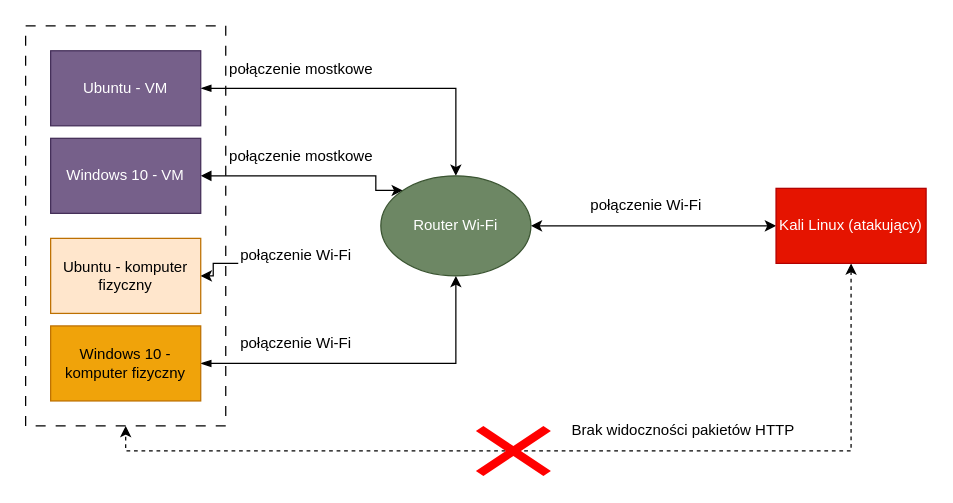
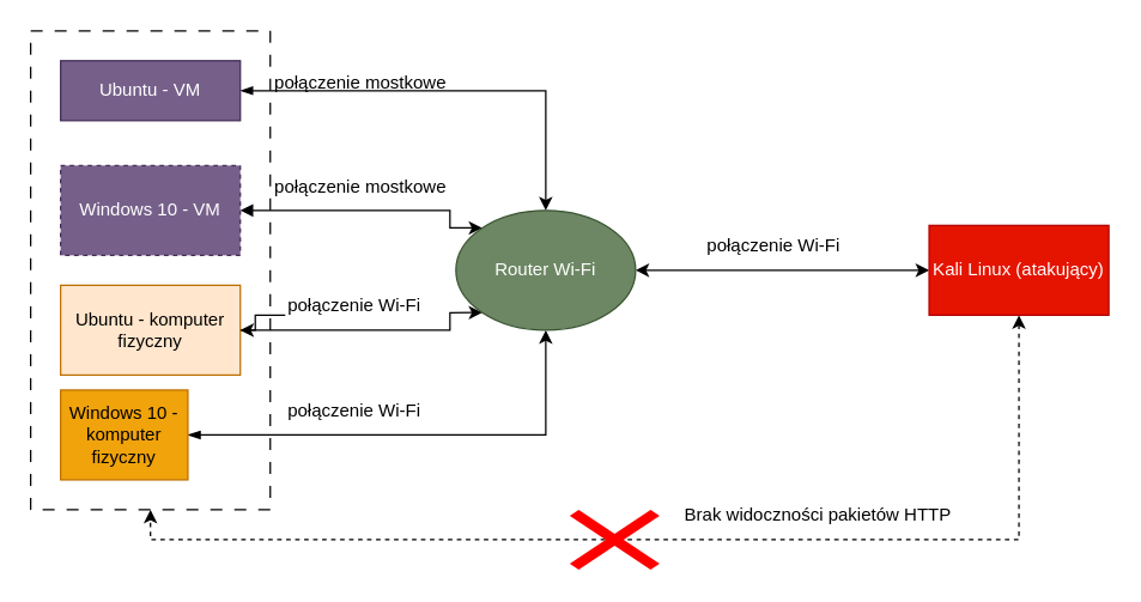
- <mxCell id="10" value="Ubuntu - VM" style="rounded=0;whiteSpace=wrap;html=1;fillColor=#76608a;fontColor=#ffffff;strokeColor=#432D57;" vertex="1" parent="1"><mxGeometry x="40" y="40" width="120" height="60" as="geometry" /></mxCell>
+ <mxCell id="10" value="Ubuntu - VM" style="rounded=0;whiteSpace=wrap;html=1;fillColor=#76608a;fontColor=#ffffff;strokeColor=#432D57;" vertex="1" parent="1"><mxGeometry x="40" y="40" width="120" height="40" as="geometry" /></mxCell>
- <mxCell id="4" value="Windows 10 - VM" style="rounded=0;whiteSpace=wrap;html=1;fillColor=#76608a;fontColor=#ffffff;strokeColor=#432D57;" vertex="1" parent="1"><mxGeometry x="40" y="110" width="120" height="60" as="geometry" /></mxCell>
+ <mxCell id="4" value="Windows 10 - VM" style="rounded=0;whiteSpace=wrap;html=1;fillColor=#76608a;fontColor=#ffffff;strokeColor=#432D57;dashed=1;" vertex="1" parent="1"><mxGeometry x="40" y="110" width="120" height="60" as="geometry" /></mxCell>
+ <mxCell id="7" style="edgeStyle=orthogonalEdgeStyle;rounded=0;orthogonalLoop=1;jettySize=auto;html=1;entryX=0;entryY=1;entryDx=0;entryDy=0;" edge="1" parent="1" source="8" target="14"><mxGeometry relative="1" as="geometry"><Array as="points"><mxPoint x="300" y="220" /><mxPoint x="300" y="208" /></Array></mxGeometry></mxCell>
- <mxCell id="6" value="Windows 10 - komputer fizyczny" style="rounded=0;whiteSpace=wrap;html=1;fillColor=#f0a30a;fontColor=#000000;strokeColor=#BD7000;" vertex="1" parent="1"><mxGeometry x="40" y="260" width="120" height="60" as="geometry" /></mxCell>
+ <mxCell id="6" value="Windows 10 - komputer fizyczny" style="rounded=0;whiteSpace=wrap;html=1;fillColor=#f0a30a;fontColor=#000000;strokeColor=#BD7000;" vertex="1" parent="1"><mxGeometry x="40" y="260" width="85" height="60" as="geometry" /></mxCell>
